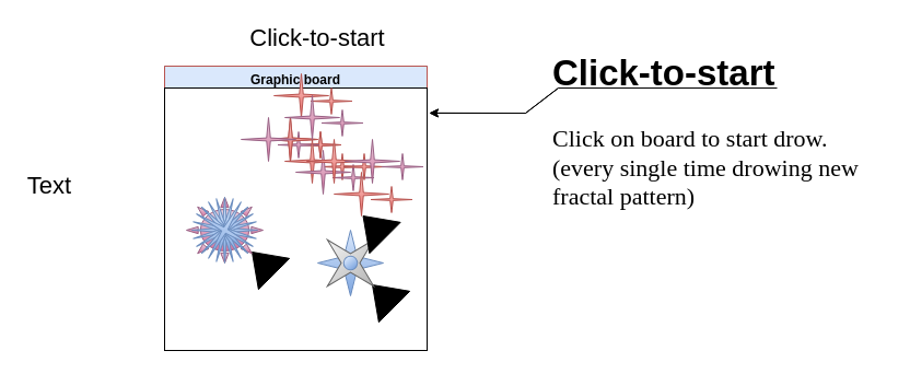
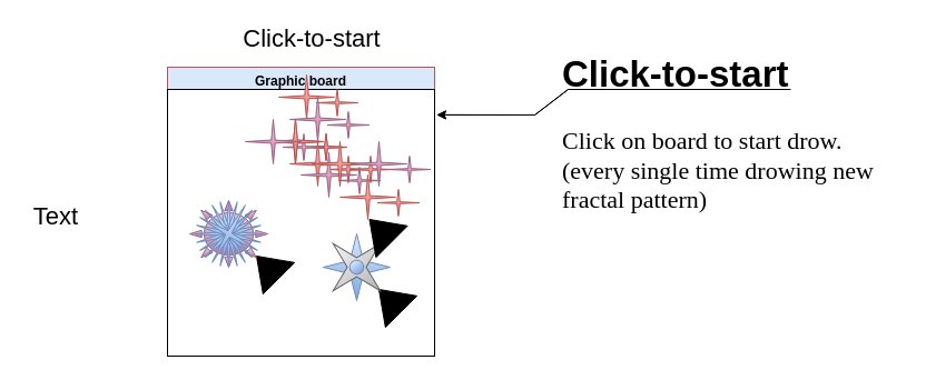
- <mxCell id="41" value="&lt;font style=&quot;font-size: 22px;&quot;&gt;Click-to-start&lt;/font&gt;" style="text;html=1;strokeColor=none;fillColor=none;align=center;verticalAlign=middle;whiteSpace=wrap;rounded=0;fontColor=default;" vertex="1" parent="1"><mxGeometry x="190" y="20" width="200" height="30" as="geometry" /></mxCell>
+ <mxCell id="41" value="&lt;font style=&quot;font-size: 22px;&quot;&gt;Click-to-start&lt;/font&gt;" style="text;html=1;strokeColor=none;fillColor=none;align=center;verticalAlign=middle;whiteSpace=wrap;rounded=0;fontColor=default;" vertex="1" parent="1"><mxGeometry x="180" y="20" width="200" height="30" as="geometry" /></mxCell>
- <mxCell id="42" value="Text" style="text;html=1;strokeColor=none;fillColor=none;align=center;verticalAlign=middle;whiteSpace=wrap;rounded=0;fontSize=22;fontColor=default;" vertex="1" parent="1"><mxGeometry x="15" y="155" width="60" height="30" as="geometry" /></mxCell>
+ <mxCell id="42" value="Text" style="text;html=1;strokeColor=none;fillColor=none;align=center;verticalAlign=middle;whiteSpace=wrap;rounded=0;fontSize=22;fontColor=default;" vertex="1" parent="1"><mxGeometry x="20" y="180" width="60" height="30" as="geometry" /></mxCell>
